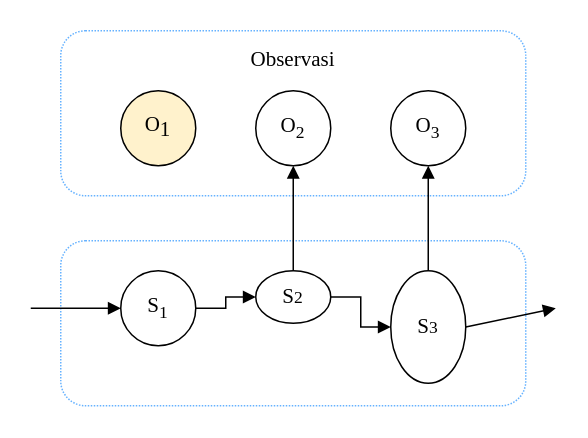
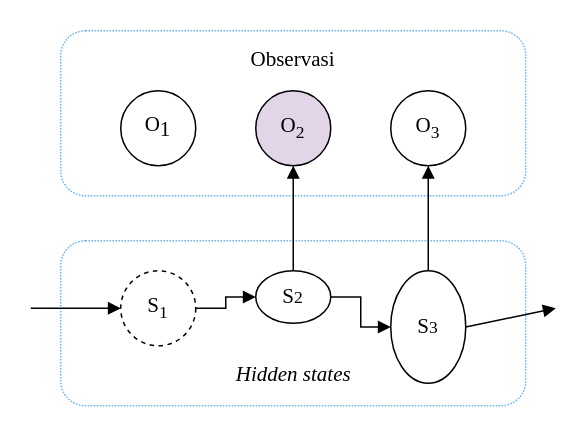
- <mxCell id="4" value="O&lt;sub style=&quot;font-size: 14px;&quot;&gt;1&lt;/sub&gt;" style="ellipse;whiteSpace=wrap;html=1;aspect=fixed;fontFamily=Times New Roman;fontSize=14;fillColor=#fff2cc;" parent="1" vertex="1"><mxGeometry x="80" y="60" width="50" height="50" as="geometry" /></mxCell>
+ <mxCell id="4" value="O&lt;sub style=&quot;font-size: 14px;&quot;&gt;1&lt;/sub&gt;" style="ellipse;whiteSpace=wrap;html=1;aspect=fixed;fontFamily=Times New Roman;fontSize=14;" parent="1" vertex="1"><mxGeometry x="80" y="60" width="50" height="50" as="geometry" /></mxCell>
- <mxCell id="5" value="O&lt;sub&gt;2&lt;/sub&gt;" style="ellipse;whiteSpace=wrap;html=1;aspect=fixed;fontFamily=Times New Roman;fontSize=14;" parent="1" vertex="1"><mxGeometry x="170" y="60" width="50" height="50" as="geometry" /></mxCell>
+ <mxCell id="5" value="O&lt;sub&gt;2&lt;/sub&gt;" style="ellipse;whiteSpace=wrap;html=1;aspect=fixed;fontFamily=Times New Roman;fontSize=14;fillColor=#e1d5e7;" parent="1" vertex="1"><mxGeometry x="170" y="60" width="50" height="50" as="geometry" /></mxCell>
- <mxCell id="8" value="&lt;span style=&quot;font-size: 14px&quot;&gt;S&lt;/span&gt;&lt;span style=&quot;font-size: 14px&quot;&gt;&lt;sub&gt;1&lt;/sub&gt;&lt;/span&gt;" style="ellipse;whiteSpace=wrap;html=1;aspect=fixed;fontFamily=Times New Roman;fontSize=14;" parent="1" vertex="1"><mxGeometry x="80" y="180" width="50" height="50" as="geometry" /></mxCell>
+ <mxCell id="8" value="&lt;span style=&quot;font-size: 14px&quot;&gt;S&lt;/span&gt;&lt;span style=&quot;font-size: 14px&quot;&gt;&lt;sub&gt;1&lt;/sub&gt;&lt;/span&gt;" style="ellipse;whiteSpace=wrap;html=1;aspect=fixed;fontFamily=Times New Roman;fontSize=14;dashed=1;" parent="1" vertex="1"><mxGeometry x="80" y="180" width="50" height="50" as="geometry" /></mxCell>
+ <mxCell id="17" value="&lt;i&gt;Hidden states&lt;/i&gt;" style="text;html=1;strokeColor=none;fillColor=none;align=center;verticalAlign=middle;whiteSpace=wrap;rounded=0;fontFamily=Times New Roman;fontSize=14;" parent="1" vertex="1"><mxGeometry x="137.5" y="240" width="115" height="20" as="geometry" /></mxCell>
